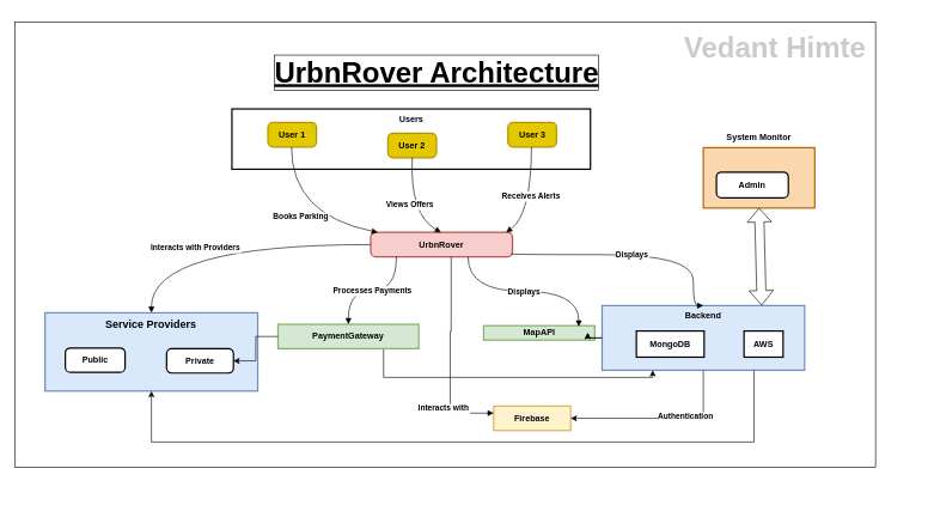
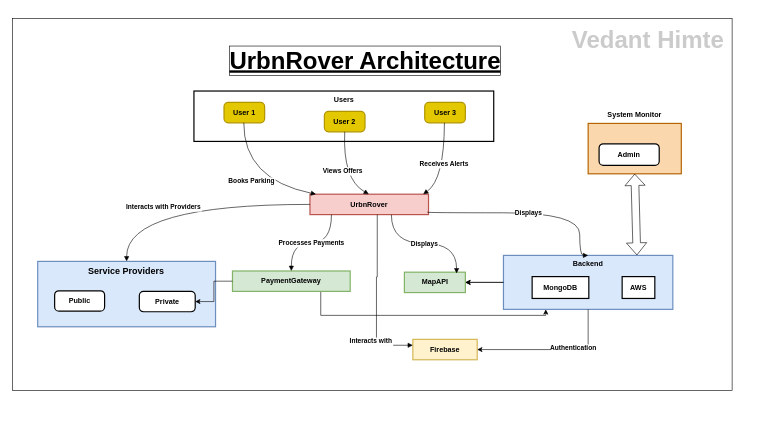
- <mxCell id="7" value="UrbnRover" style="rounded=1;absoluteArcSize=1;arcSize=14;whiteSpace=wrap;strokeWidth=2;fillColor=#f8cecc;strokeColor=#b85450;fontStyle=1" parent="2" vertex="1"><mxGeometry x="496.235" y="293.0" width="197.647" height="34" as="geometry" /></mxCell>
+ <mxCell id="7" value="UrbnRover" style="absoluteArcSize=1;arcSize=14;whiteSpace=wrap;strokeWidth=2;fillColor=#f8cecc;strokeColor=#b85450;fontStyle=1;rounded=0;" parent="2" vertex="1"><mxGeometry x="496.235" y="293.0" width="197.647" height="34" as="geometry" /></mxCell>
- <mxCell id="8" value="MapAPI" style="whiteSpace=wrap;strokeWidth=2;fillColor=#d5e8d4;strokeColor=#82b366;fontStyle=1" parent="2" vertex="1"><mxGeometry x="653.647" y="423.0" width="155" height="20" as="geometry" /></mxCell>
+ <mxCell id="8" value="MapAPI" style="whiteSpace=wrap;strokeWidth=2;fillColor=#d5e8d4;strokeColor=#82b366;fontStyle=1" parent="2" vertex="1"><mxGeometry x="653.647" y="423.0" width="101.647" height="34" as="geometry" /></mxCell>
- <mxCell id="31" style="edgeStyle=orthogonalEdgeStyle;rounded=0;orthogonalLoop=1;jettySize=auto;html=1;exitX=0.75;exitY=1;exitDx=0;exitDy=0;entryX=0.5;entryY=1;entryDx=0;entryDy=0;" edge="1" parent="2" source="4" target="28"><mxGeometry relative="1" as="geometry"><Array as="points"><mxPoint x="1023.529" y="585" /><mxPoint x="176.471" y="585" /></Array></mxGeometry></mxCell>
